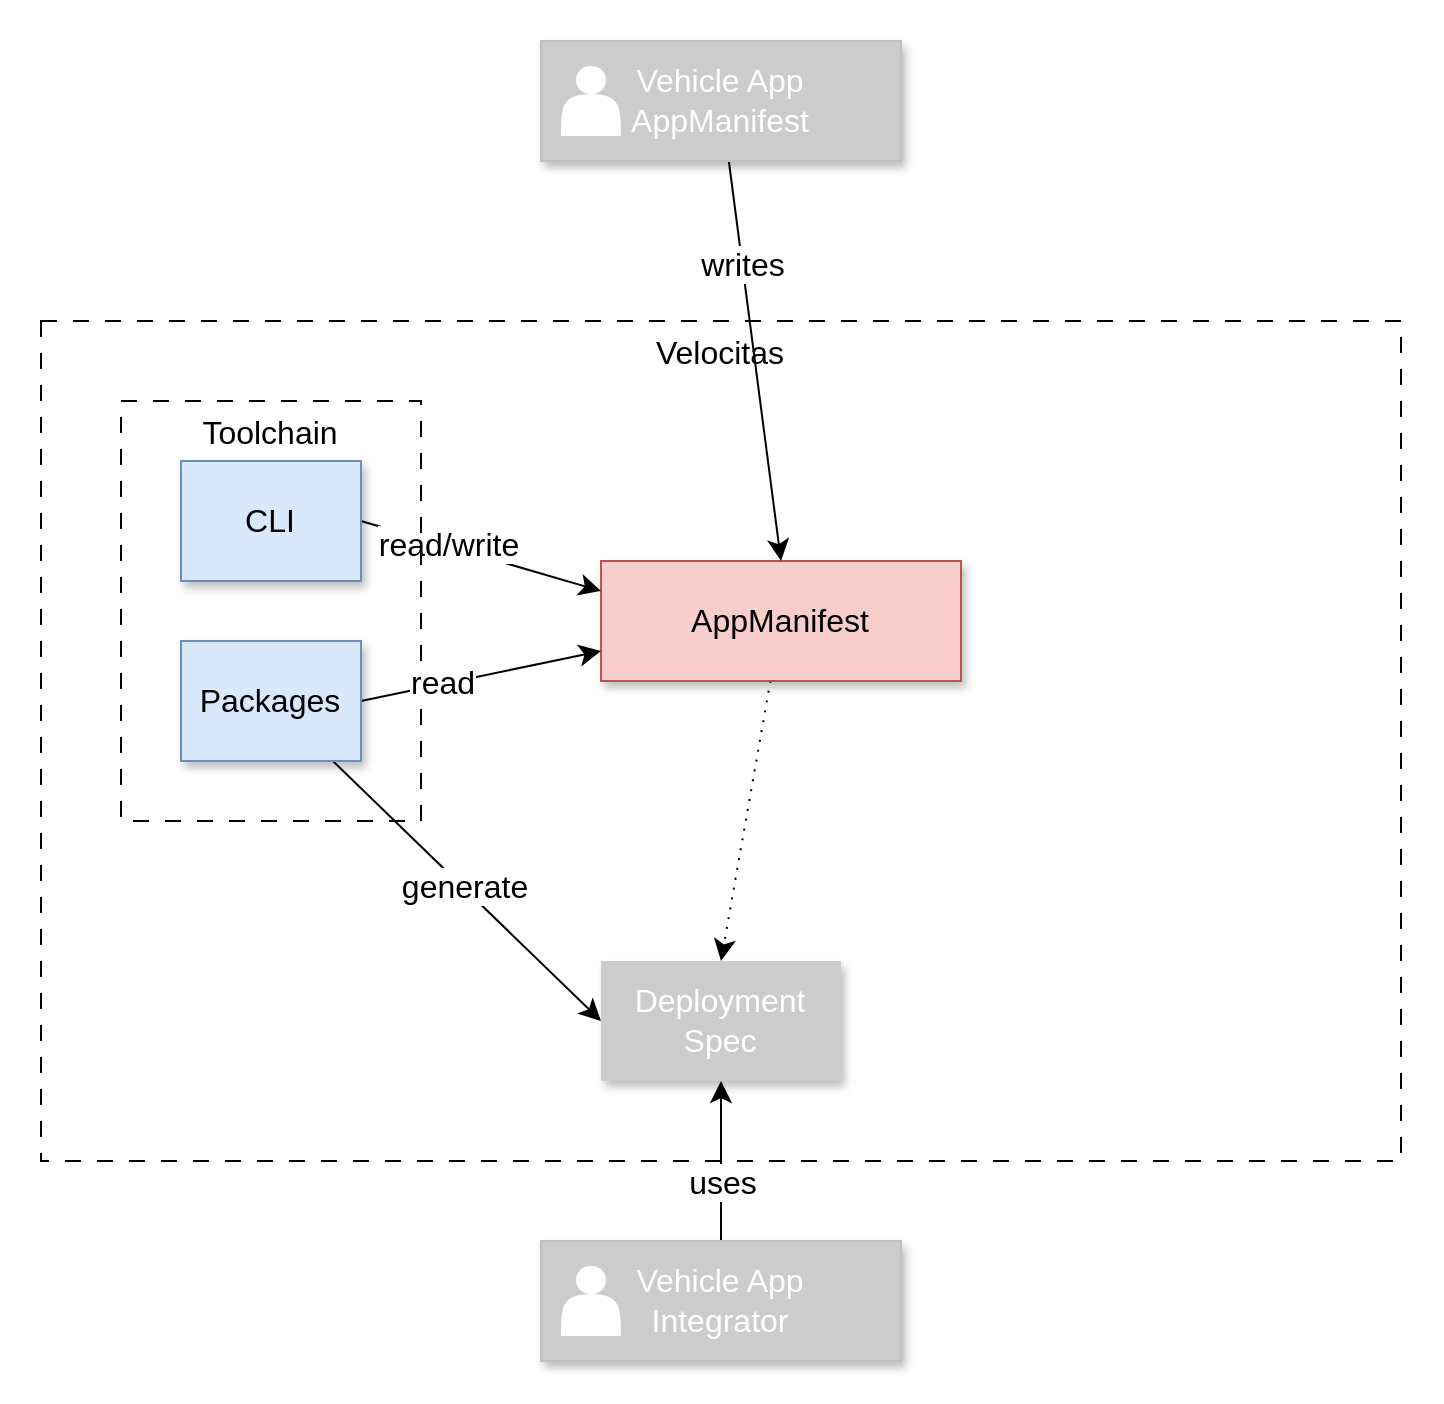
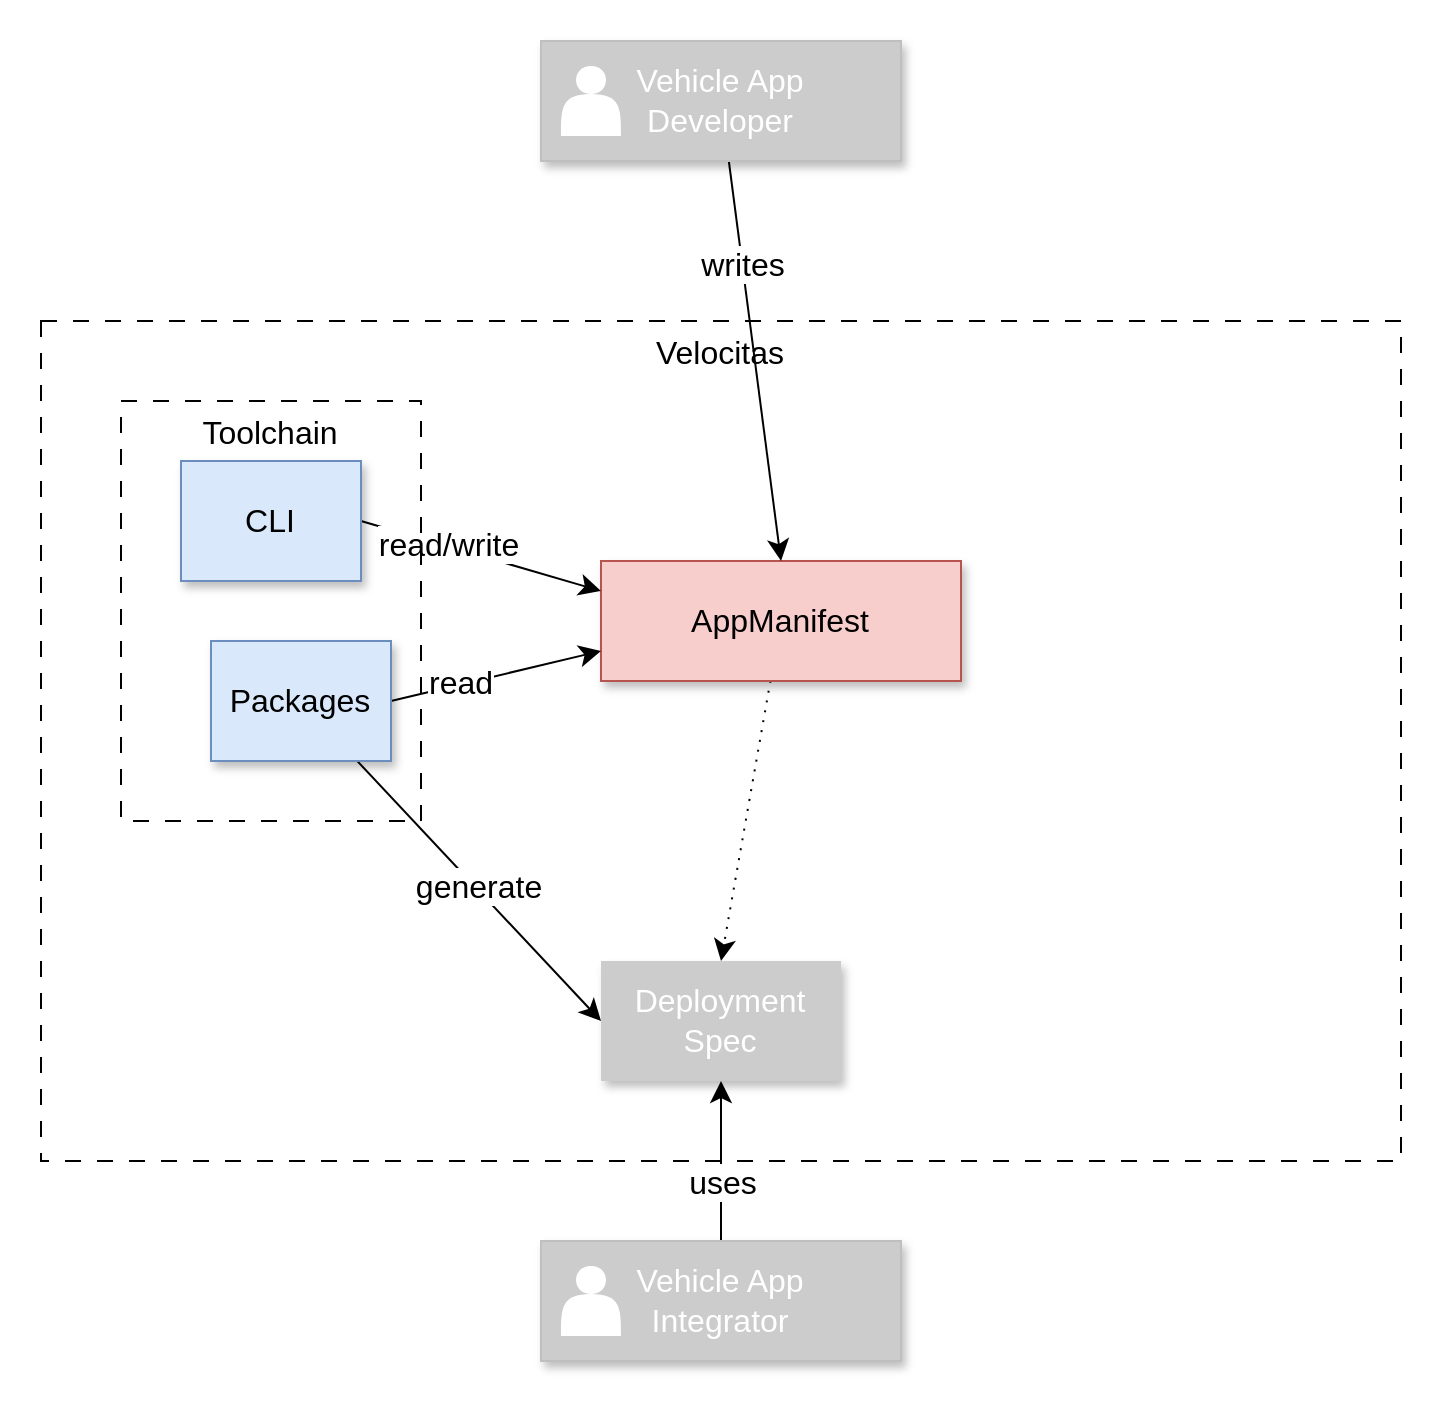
- <mxCell id="10" value="Vehicle App&lt;br&gt;AppManifest" style="rounded=0;whiteSpace=wrap;html=1;fontSize=16;shadow=1;fillColor=#CCCCCC;fontColor=#FFFFFF;strokeColor=#BFBFBF;" vertex="1" parent="1"><mxGeometry x="270" y="20" width="180" height="60" as="geometry" /></mxCell>
+ <mxCell id="10" value="Vehicle App&lt;br&gt;Developer" style="rounded=0;whiteSpace=wrap;html=1;fontSize=16;shadow=1;fillColor=#CCCCCC;fontColor=#FFFFFF;strokeColor=#BFBFBF;" vertex="1" parent="1"><mxGeometry x="270" y="20" width="180" height="60" as="geometry" /></mxCell>
- <mxCell id="17" value="Packages" style="rounded=0;whiteSpace=wrap;html=1;fontSize=16;fillColor=#dae8fc;strokeColor=#6c8ebf;shadow=1;" vertex="1" parent="1"><mxGeometry x="90" y="320" width="90" height="60" as="geometry" /></mxCell>
+ <mxCell id="17" value="Packages" style="rounded=0;whiteSpace=wrap;html=1;fontSize=16;fillColor=#dae8fc;strokeColor=#6c8ebf;shadow=1;" vertex="1" parent="1"><mxGeometry x="105" y="320" width="90" height="60" as="geometry" /></mxCell>
